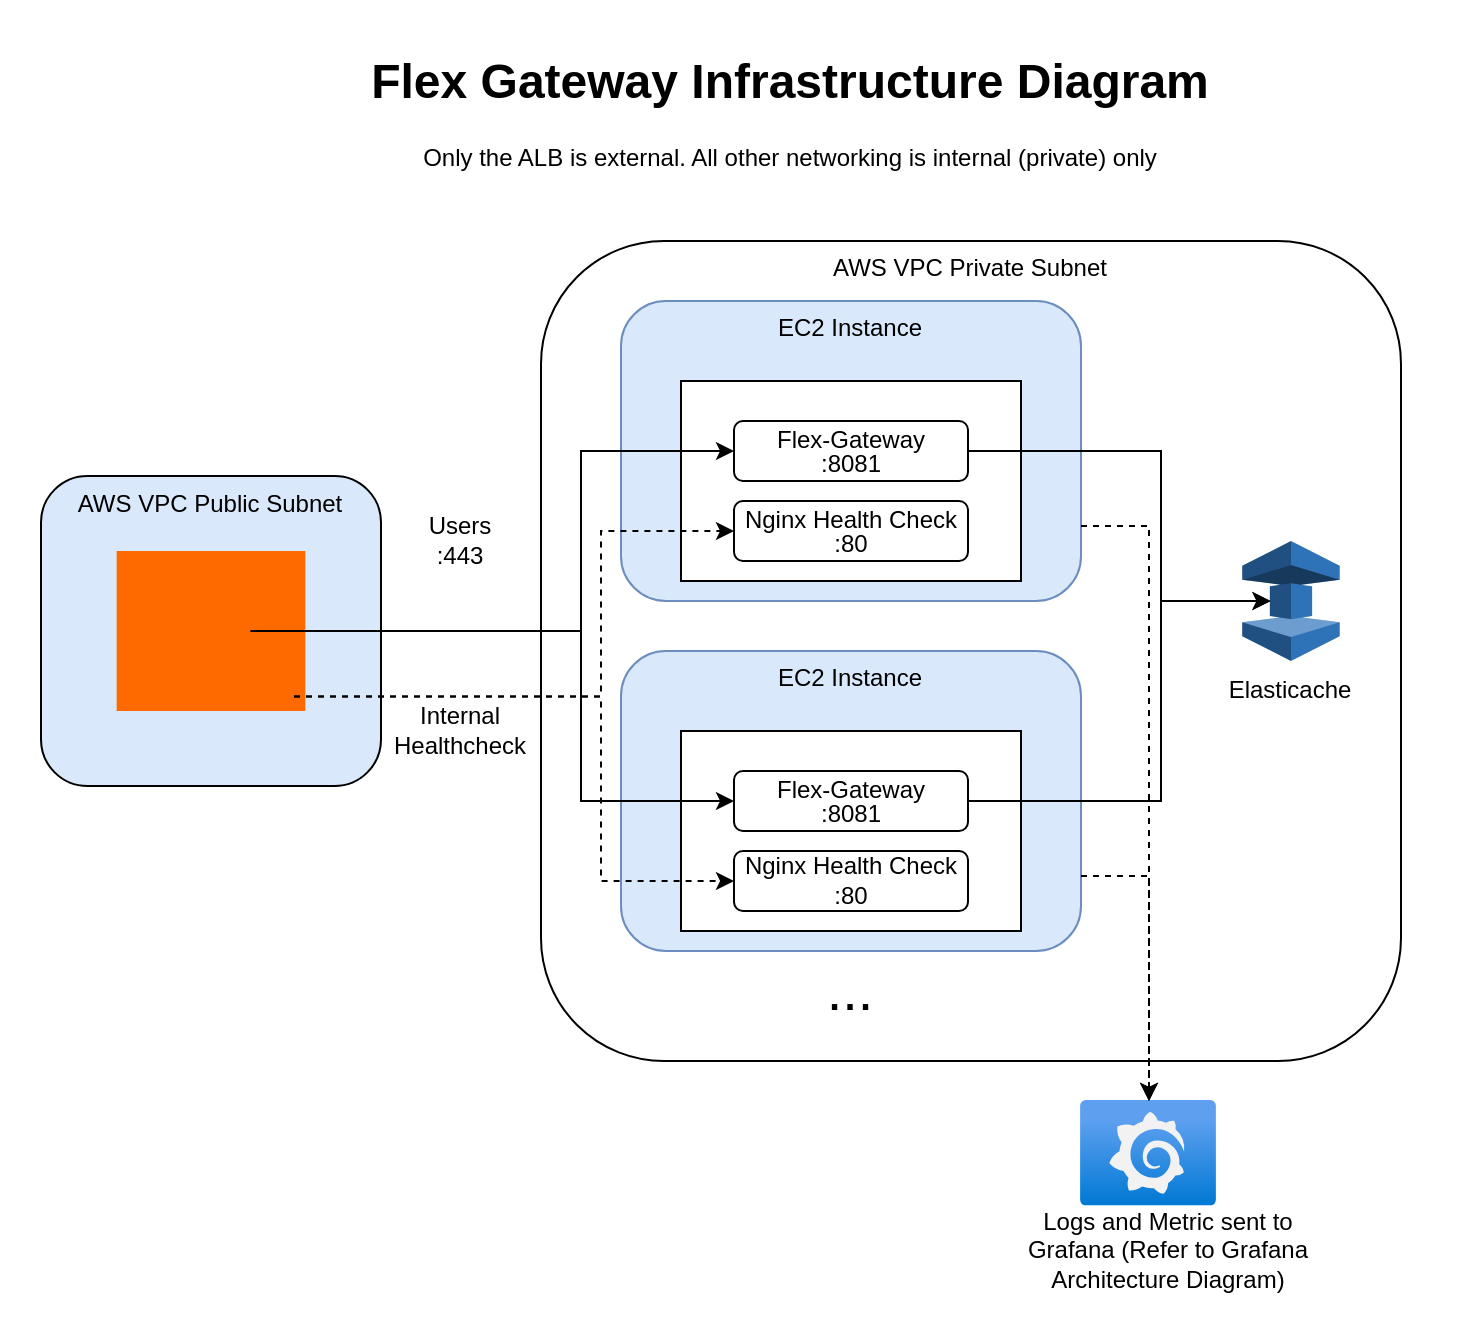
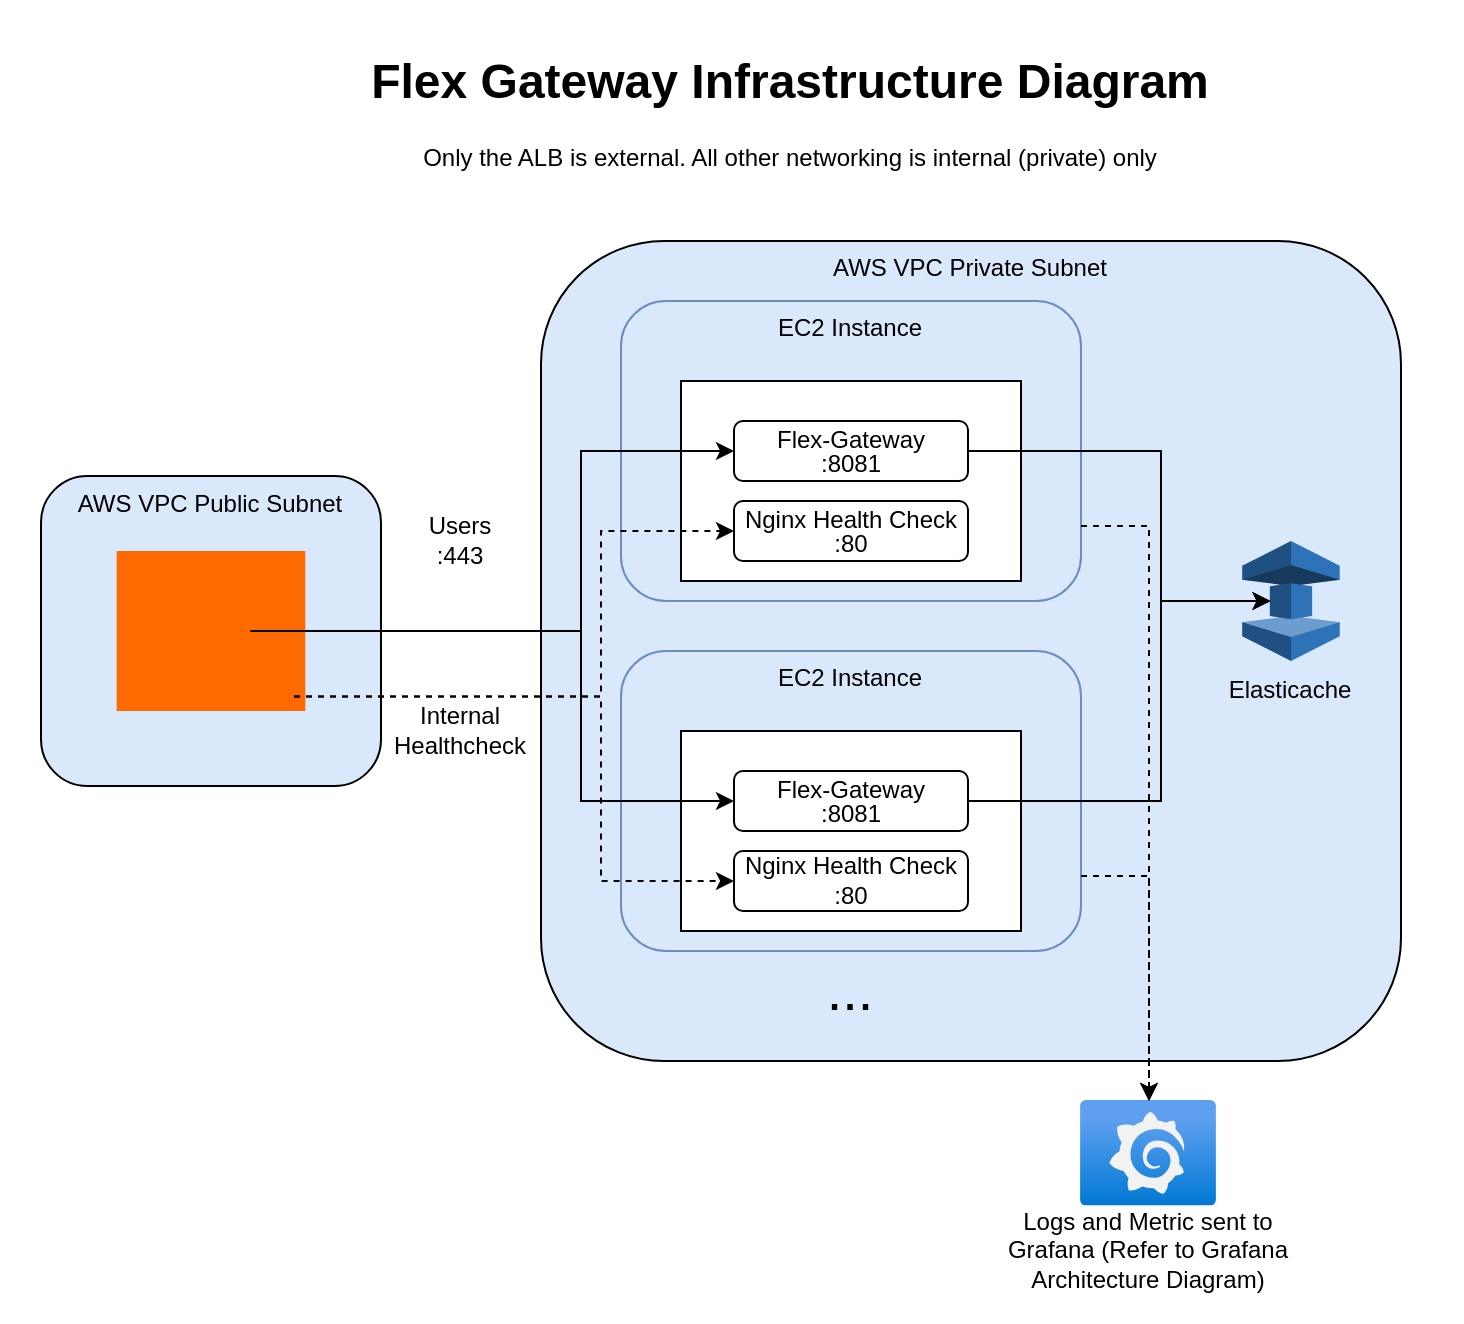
- <mxCell id="2" value="AWS VPC Private Subnet" style="rounded=1;whiteSpace=wrap;html=1;verticalAlign=top;container=0;" parent="1" vertex="1"><mxGeometry x="270" y="120" width="430" height="410" as="geometry" /></mxCell>
+ <mxCell id="2" value="AWS VPC Private Subnet" style="rounded=1;whiteSpace=wrap;html=1;verticalAlign=top;container=0;fillColor=#dae8fc;" parent="1" vertex="1"><mxGeometry x="270" y="120" width="430" height="410" as="geometry" /></mxCell>
- <mxCell id="30" value="Logs and Metric sent to Grafana (Refer to Grafana Architecture Diagram)" style="text;html=1;align=center;verticalAlign=middle;whiteSpace=wrap;rounded=0;" vertex="1" parent="1"><mxGeometry x="509" y="610" width="150" height="30" as="geometry" /></mxCell>
+ <mxCell id="30" value="Logs and Metric sent to Grafana (Refer to Grafana Architecture Diagram)" style="text;html=1;align=center;verticalAlign=middle;whiteSpace=wrap;rounded=0;" vertex="1" parent="1"><mxGeometry x="499" y="610" width="150" height="30" as="geometry" /></mxCell>
